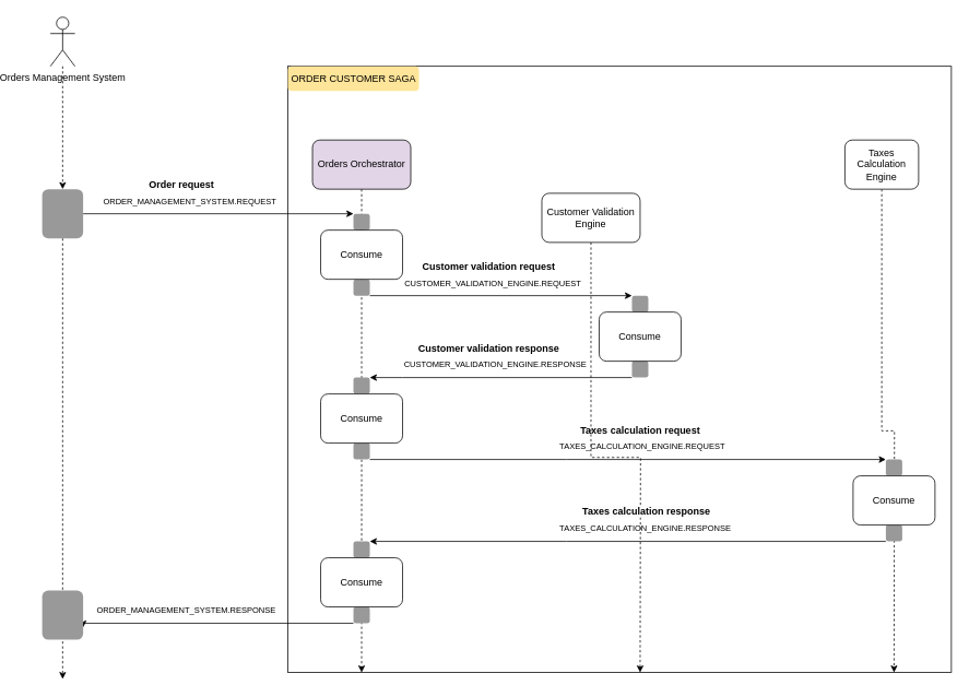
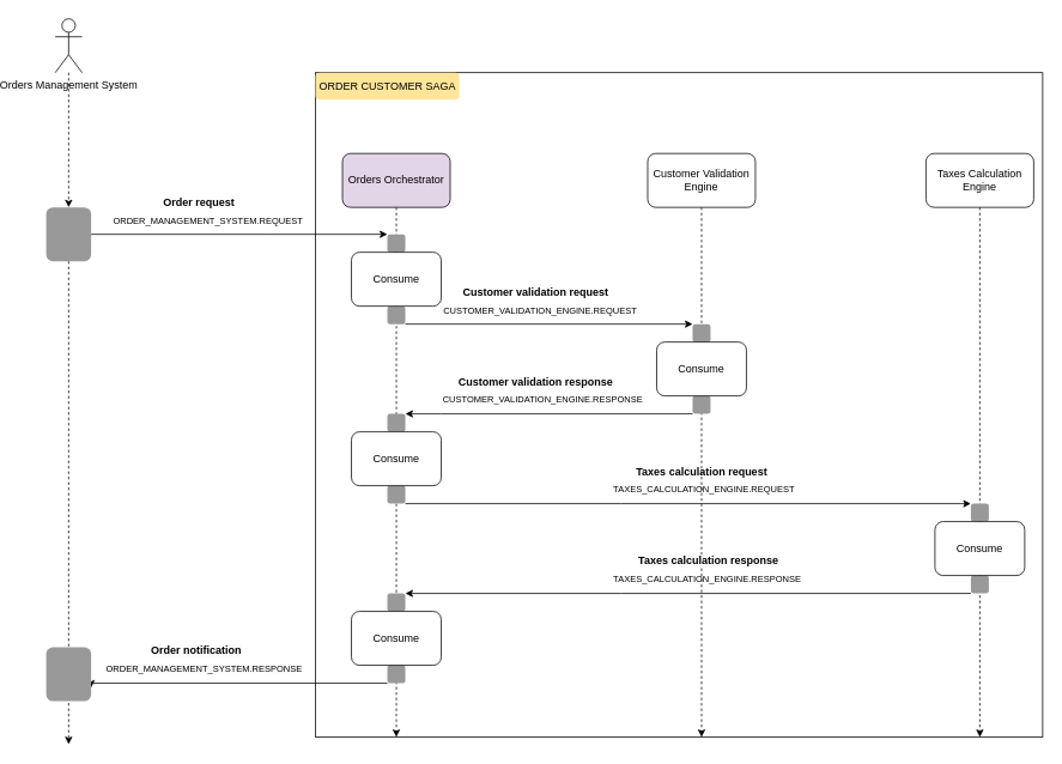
- <mxCell id="5" value="Taxes Calculation Engine" style="rounded=1;whiteSpace=wrap;html=1;" parent="1" vertex="1"><mxGeometry x="1000" y="170" width="90" height="60" as="geometry" /></mxCell>
+ <mxCell id="5" value="Taxes Calculation Engine" style="rounded=1;whiteSpace=wrap;html=1;" parent="1" vertex="1"><mxGeometry x="1000" y="170" width="120" height="60" as="geometry" /></mxCell>
- <mxCell id="3" value="Customer Validation Engine" style="rounded=1;whiteSpace=wrap;html=1;" parent="1" vertex="1"><mxGeometry x="630" y="235" width="120" height="60" as="geometry" /></mxCell>
+ <mxCell id="3" value="Customer Validation Engine" style="rounded=1;whiteSpace=wrap;html=1;" parent="1" vertex="1"><mxGeometry x="690" y="170" width="120" height="60" as="geometry" /></mxCell>
+ <mxCell id="31" value="&lt;span style=&quot;color: rgb(0, 0, 0); font-family: Helvetica; font-size: 12px; font-style: normal; font-variant-ligatures: normal; font-variant-caps: normal; letter-spacing: normal; orphans: 2; text-align: center; text-indent: 0px; text-transform: none; widows: 2; word-spacing: 0px; -webkit-text-stroke-width: 0px; background-color: rgb(251, 251, 251); text-decoration-thickness: initial; text-decoration-style: initial; text-decoration-color: initial; float: none; display: inline !important;&quot;&gt;&lt;b&gt;Order notification&lt;/b&gt;&lt;/span&gt;" style="text;whiteSpace=wrap;html=1;" parent="1" vertex="1"><mxGeometry x="135" y="710" width="110" height="20" as="geometry" /></mxCell>
